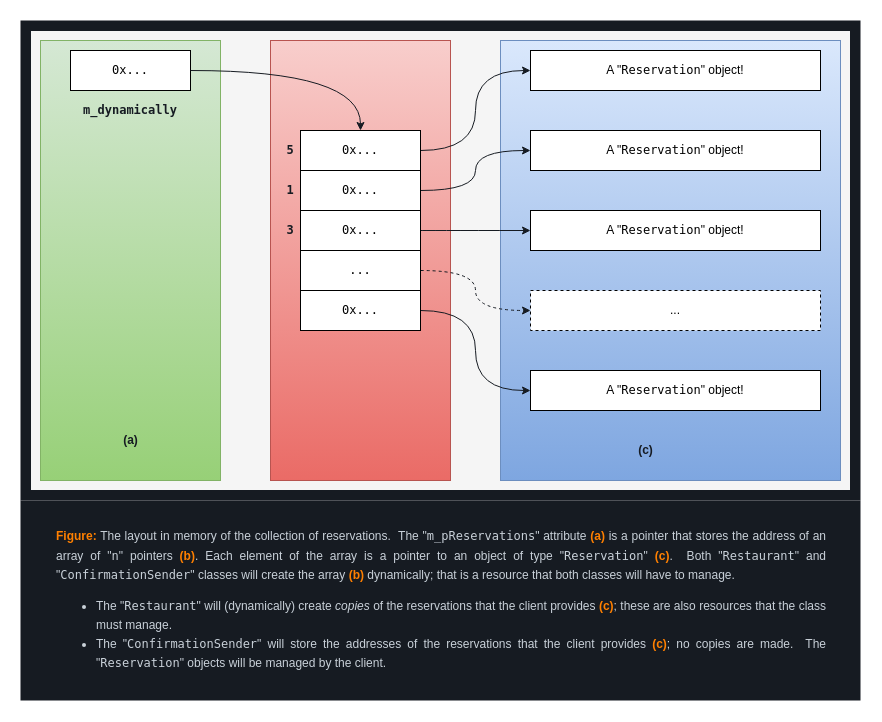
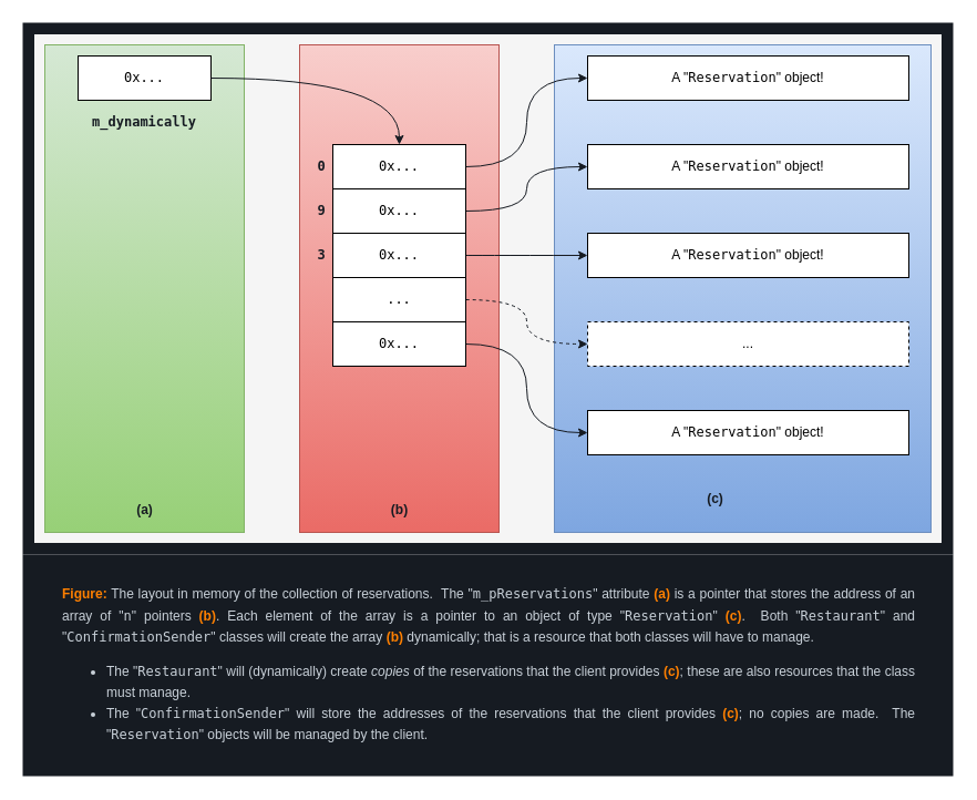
- <mxCell id="24" value="5" style="text;html=1;align=center;verticalAlign=middle;whiteSpace=wrap;rounded=0;dashed=1;fontSize=12;fontFamily=monospace;fontStyle=1;labelBackgroundColor=none;labelBorderColor=none;fontColor=#161B22;" parent="1" vertex="1"><mxGeometry x="280" y="140" width="20" height="20" as="geometry" /></mxCell>
+ <mxCell id="24" value="0" style="text;html=1;align=center;verticalAlign=middle;whiteSpace=wrap;rounded=0;dashed=1;fontSize=12;fontFamily=monospace;fontStyle=1;labelBackgroundColor=none;labelBorderColor=none;fontColor=#161B22;" parent="1" vertex="1"><mxGeometry x="280" y="140" width="20" height="20" as="geometry" /></mxCell>
- <mxCell id="31" value="1" style="text;html=1;align=center;verticalAlign=middle;whiteSpace=wrap;rounded=0;dashed=1;fontSize=12;fontFamily=monospace;fontStyle=1;labelBackgroundColor=none;labelBorderColor=none;fontColor=#161B22;" parent="1" vertex="1"><mxGeometry x="280" y="180" width="20" height="20" as="geometry" /></mxCell>
+ <mxCell id="31" value="9" style="text;html=1;align=center;verticalAlign=middle;whiteSpace=wrap;rounded=0;dashed=1;fontSize=12;fontFamily=monospace;fontStyle=1;labelBackgroundColor=none;labelBorderColor=none;fontColor=#161B22;" parent="1" vertex="1"><mxGeometry x="280" y="180" width="20" height="20" as="geometry" /></mxCell>
- <mxCell id="20" value="(a)" style="text;strokeColor=none;fillColor=none;html=1;fontSize=12;fontStyle=1;verticalAlign=middle;align=center;dashed=1;fontColor=#161B22;" parent="1" vertex="1"><mxGeometry x="90" y="420" width="80" height="40" as="geometry" /></mxCell>
+ <mxCell id="20" value="(a)" style="text;strokeColor=none;fillColor=none;html=1;fontSize=12;fontStyle=1;verticalAlign=middle;align=center;dashed=1;fontColor=#161B22;" parent="1" vertex="1"><mxGeometry x="90" y="440" width="80" height="40" as="geometry" /></mxCell>
+ <mxCell id="21" value="(b)" style="text;strokeColor=none;fillColor=none;html=1;fontSize=12;fontStyle=1;verticalAlign=middle;align=center;dashed=1;fontColor=#161B22;" parent="1" vertex="1"><mxGeometry x="320" y="440" width="80" height="40" as="geometry" /></mxCell>
